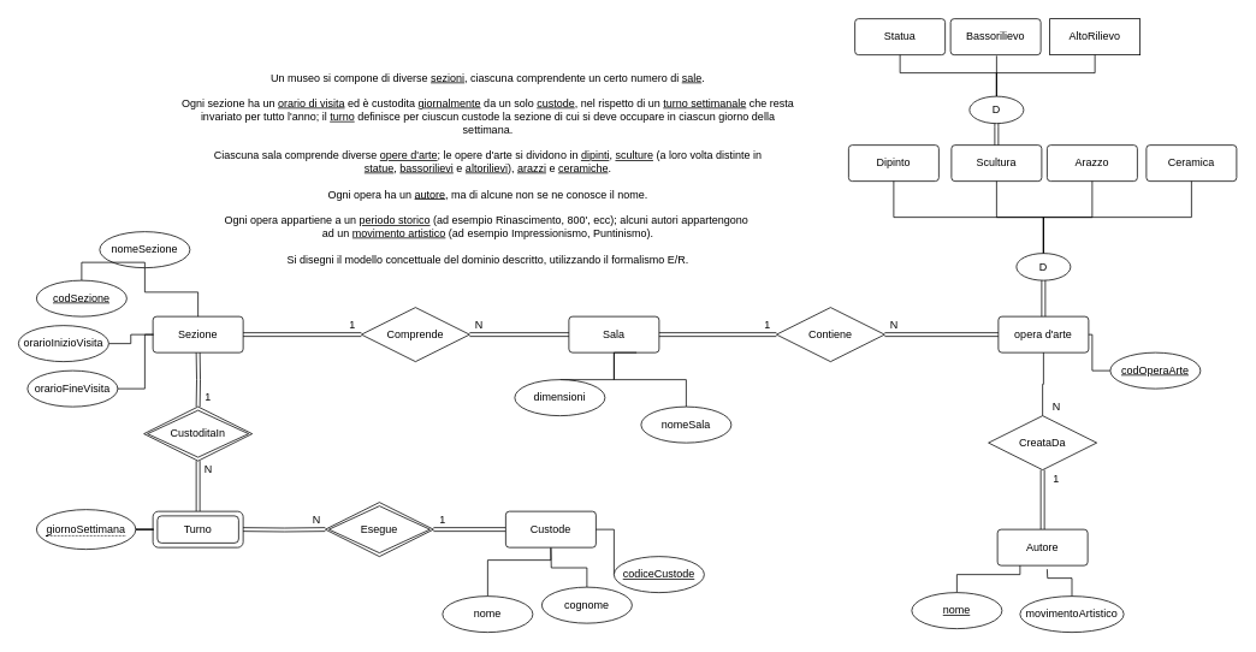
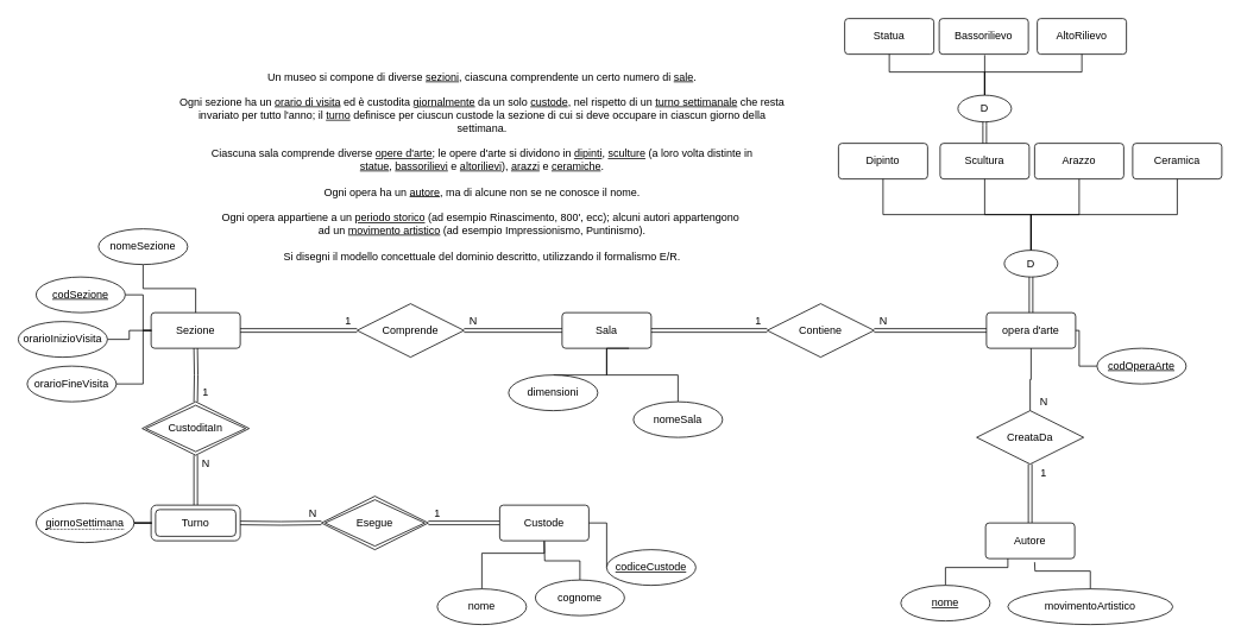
- <mxCell id="11" value="AltoRilievo" style="arcSize=10;whiteSpace=wrap;html=1;align=center;rounded=0;" vertex="1" parent="3"><mxGeometry x="223" width="100" height="40" as="geometry" /></mxCell>
+ <mxCell id="11" value="AltoRilievo" style="rounded=1;arcSize=10;whiteSpace=wrap;html=1;align=center;" vertex="1" parent="3"><mxGeometry x="223" width="100" height="40" as="geometry" /></mxCell>
- <mxCell id="34" style="edgeStyle=orthogonalEdgeStyle;rounded=0;orthogonalLoop=1;jettySize=auto;html=1;endArrow=none;endFill=0;" edge="1" parent="1" source="35" target="33"><mxGeometry relative="1" as="geometry" /></mxCell>
+ <mxCell id="34" style="edgeStyle=orthogonalEdgeStyle;rounded=0;orthogonalLoop=1;jettySize=auto;html=1;endArrow=none;endFill=0;" edge="1" parent="1" source="35" target="24"><mxGeometry relative="1" as="geometry" /></mxCell>
- <mxCell id="78" value="movimentoArtistico" style="ellipse;whiteSpace=wrap;html=1;align=center;" vertex="1" parent="1"><mxGeometry x="1130" y="660" width="115" height="40" as="geometry" /></mxCell>
+ <mxCell id="78" value="movimentoArtistico" style="ellipse;whiteSpace=wrap;html=1;align=center;" vertex="1" parent="1"><mxGeometry x="1130" y="660" width="185" height="40" as="geometry" /></mxCell>
